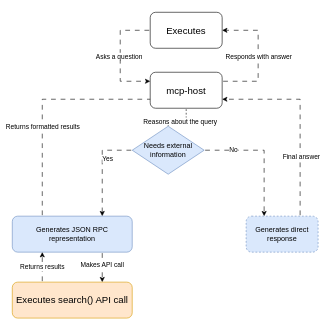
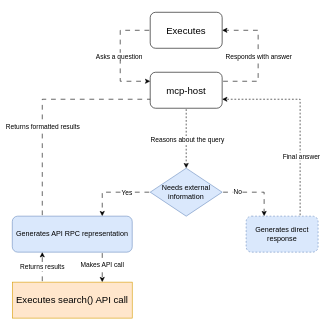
- <mxCell id="23" style="edgeStyle=orthogonalEdgeStyle;rounded=0;orthogonalLoop=1;jettySize=auto;html=1;exitX=0.75;exitY=0;exitDx=0;exitDy=0;entryX=1;entryY=0.75;entryDx=0;entryDy=0;flowAnimation=1;" edge="1" parent="1" source="25" target="9"><mxGeometry relative="1" as="geometry" /></mxCell>
+ <mxCell id="23" style="edgeStyle=orthogonalEdgeStyle;rounded=0;orthogonalLoop=1;jettySize=auto;html=1;exitX=0.75;exitY=0;exitDx=0;exitDy=0;entryX=1;entryY=0.75;entryDx=0;entryDy=0;flowAnimation=1;dashed=1;" edge="1" parent="1" source="25" target="9"><mxGeometry relative="1" as="geometry" /></mxCell>
- <mxCell id="14" value="Needs external information" style="rhombus;whiteSpace=wrap;html=1;fillColor=#dae8fc;strokeColor=#6c8ebf;" vertex="1" parent="1"><mxGeometry x="220" y="210" width="120" height="80" as="geometry" /></mxCell>
+ <mxCell id="14" value="Needs external information" style="rhombus;whiteSpace=wrap;html=1;fillColor=#dae8fc;strokeColor=#6c8ebf;" vertex="1" parent="1"><mxGeometry x="250" y="280" width="120" height="80" as="geometry" /></mxCell>
- <mxCell id="19" value="Generates JSON RPC representation" style="rounded=1;whiteSpace=wrap;html=1;fillColor=#dae8fc;strokeColor=#6c8ebf;" vertex="1" parent="1"><mxGeometry x="20" y="360" width="200" height="60" as="geometry" /></mxCell>
+ <mxCell id="19" value="Generates API RPC representation" style="rounded=1;whiteSpace=wrap;html=1;fillColor=#dae8fc;strokeColor=#6c8ebf;" vertex="1" parent="1"><mxGeometry x="20" y="360" width="200" height="60" as="geometry" /></mxCell>
- <mxCell id="22" value="&lt;font style=&quot;font-size: 16px;&quot;&gt;Executes search() API call&lt;/font&gt;" style="rounded=1;whiteSpace=wrap;html=1;fillColor=#ffe6cc;strokeColor=#d79b00;" vertex="1" parent="1"><mxGeometry x="20" y="470" width="200" height="60" as="geometry" /></mxCell>
+ <mxCell id="22" value="&lt;font style=&quot;font-size: 16px;&quot;&gt;Executes search() API call&lt;/font&gt;" style="whiteSpace=wrap;html=1;fillColor=#ffe6cc;strokeColor=#d79b00;rounded=0;" vertex="1" parent="1"><mxGeometry x="20" y="470" width="200" height="60" as="geometry" /></mxCell>
